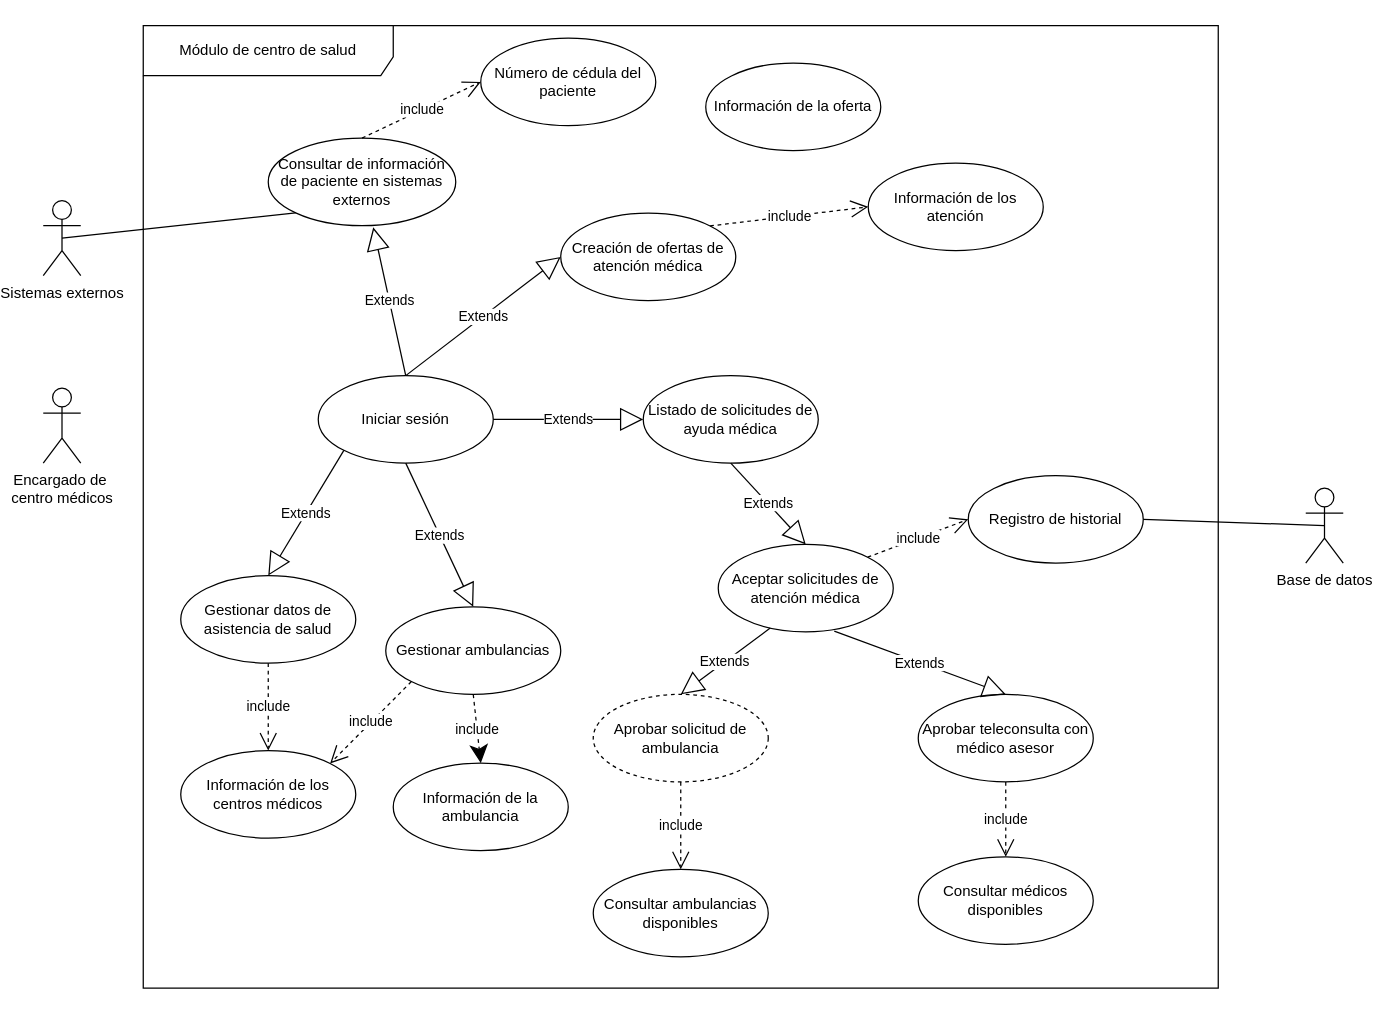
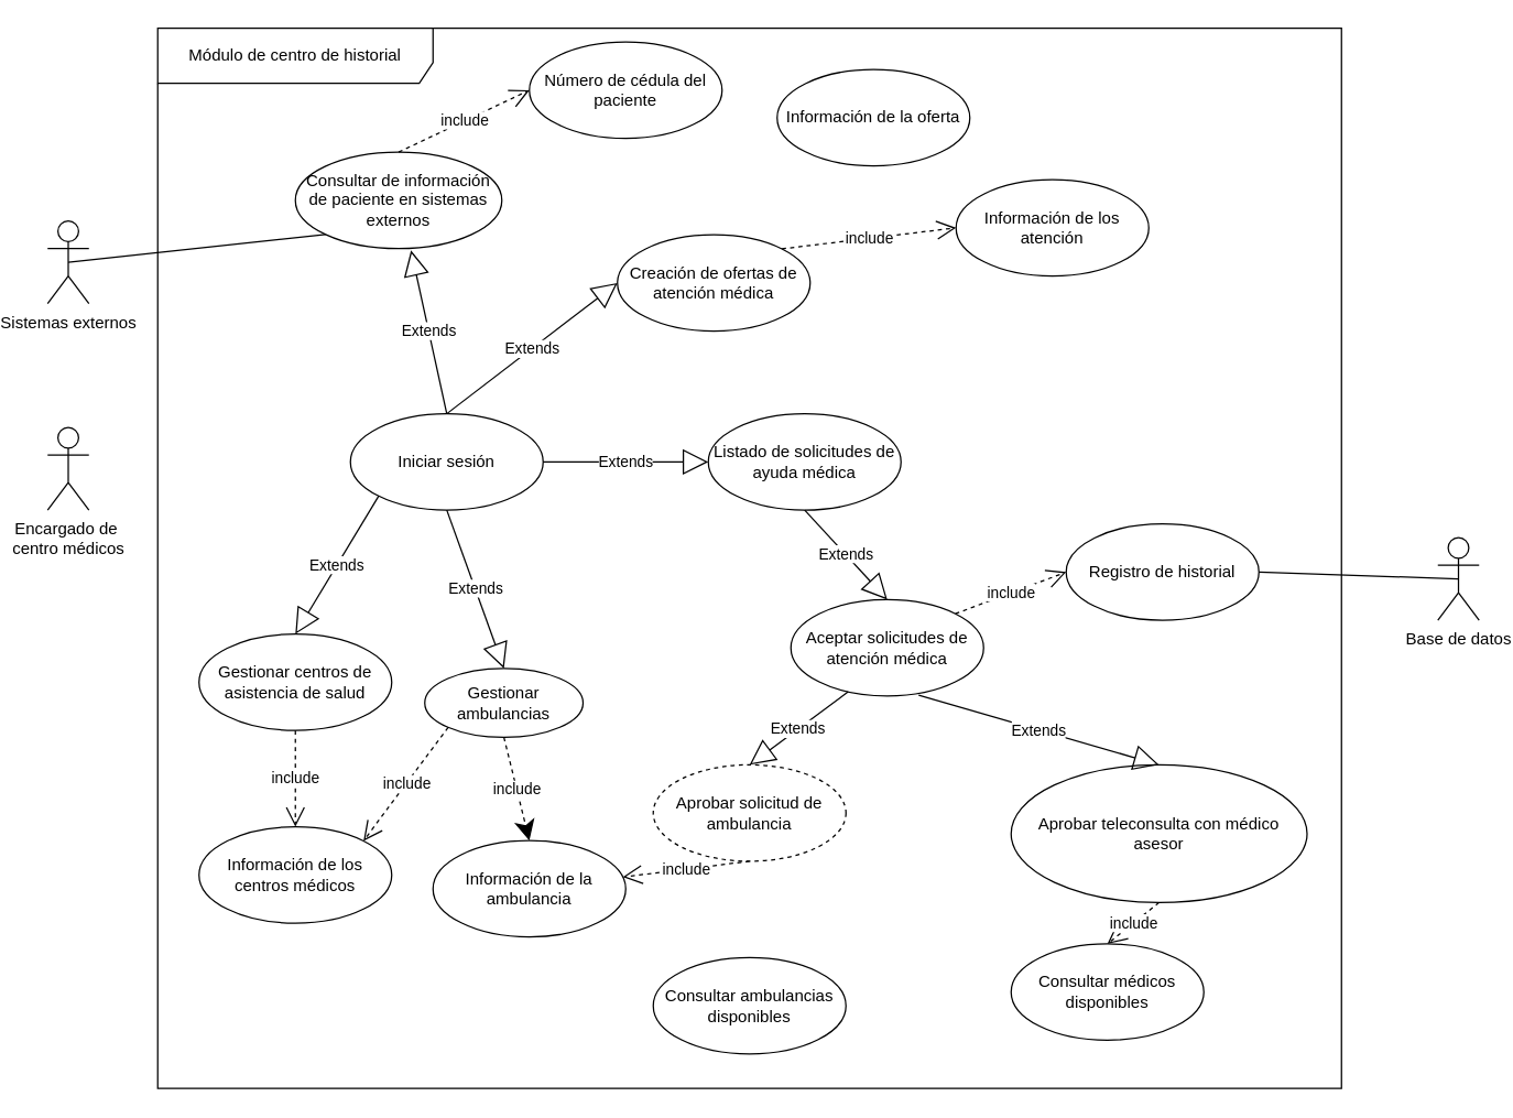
- <mxCell id="2" value="Módulo de centro de salud" style="shape=umlFrame;whiteSpace=wrap;html=1;width=200;height=40;" parent="1" vertex="1"><mxGeometry x="100" y="20" width="860" height="770" as="geometry" /></mxCell>
+ <mxCell id="2" value="Módulo de centro de historial" style="shape=umlFrame;whiteSpace=wrap;html=1;width=200;height=40;" parent="1" vertex="1"><mxGeometry x="100" y="20" width="860" height="770" as="geometry" /></mxCell>
- <mxCell id="38" value="Gestionar datos de asistencia de salud" style="ellipse;whiteSpace=wrap;html=1;" parent="1" vertex="1"><mxGeometry x="130" y="460" width="140" height="70" as="geometry" /></mxCell>
+ <mxCell id="38" value="Gestionar centros de asistencia de salud" style="ellipse;whiteSpace=wrap;html=1;" parent="1" vertex="1"><mxGeometry x="130" y="460" width="140" height="70" as="geometry" /></mxCell>
- <mxCell id="32" value="Gestionar ambulancias" style="ellipse;whiteSpace=wrap;html=1;" parent="1" vertex="1"><mxGeometry x="294" y="485" width="140" height="70" as="geometry" /></mxCell>
+ <mxCell id="32" value="Gestionar ambulancias" style="ellipse;whiteSpace=wrap;html=1;" parent="1" vertex="1"><mxGeometry x="294" y="485" width="115" height="50" as="geometry" /></mxCell>
- <mxCell id="13" value="Aprobar teleconsulta con médico asesor" style="ellipse;whiteSpace=wrap;html=1;" parent="1" vertex="1"><mxGeometry x="720" y="555" width="140" height="70" as="geometry" /></mxCell>
+ <mxCell id="13" value="Aprobar teleconsulta con médico asesor" style="ellipse;whiteSpace=wrap;html=1;" parent="1" vertex="1"><mxGeometry x="720" y="555" width="215" height="100" as="geometry" /></mxCell>
- <mxCell id="12" value="include" style="endArrow=open;endSize=12;dashed=1;html=1;exitX=0.5;exitY=1;exitDx=0;exitDy=0;entryX=0.5;entryY=0;entryDx=0;entryDy=0;" parent="1" source="9" target="11" edge="1"><mxGeometry width="160" relative="1" as="geometry"><mxPoint x="340" y="735" as="sourcePoint" /><mxPoint x="500" y="735" as="targetPoint" /></mxGeometry></mxCell>
+ <mxCell id="12" value="include" style="endArrow=open;endSize=12;dashed=1;html=1;exitX=0.5;exitY=1;exitDx=0;exitDy=0;" parent="1" source="9" target="34" edge="1"><mxGeometry width="160" relative="1" as="geometry"><mxPoint x="340" y="735" as="sourcePoint" /><mxPoint x="500" y="735" as="targetPoint" /></mxGeometry></mxCell>
